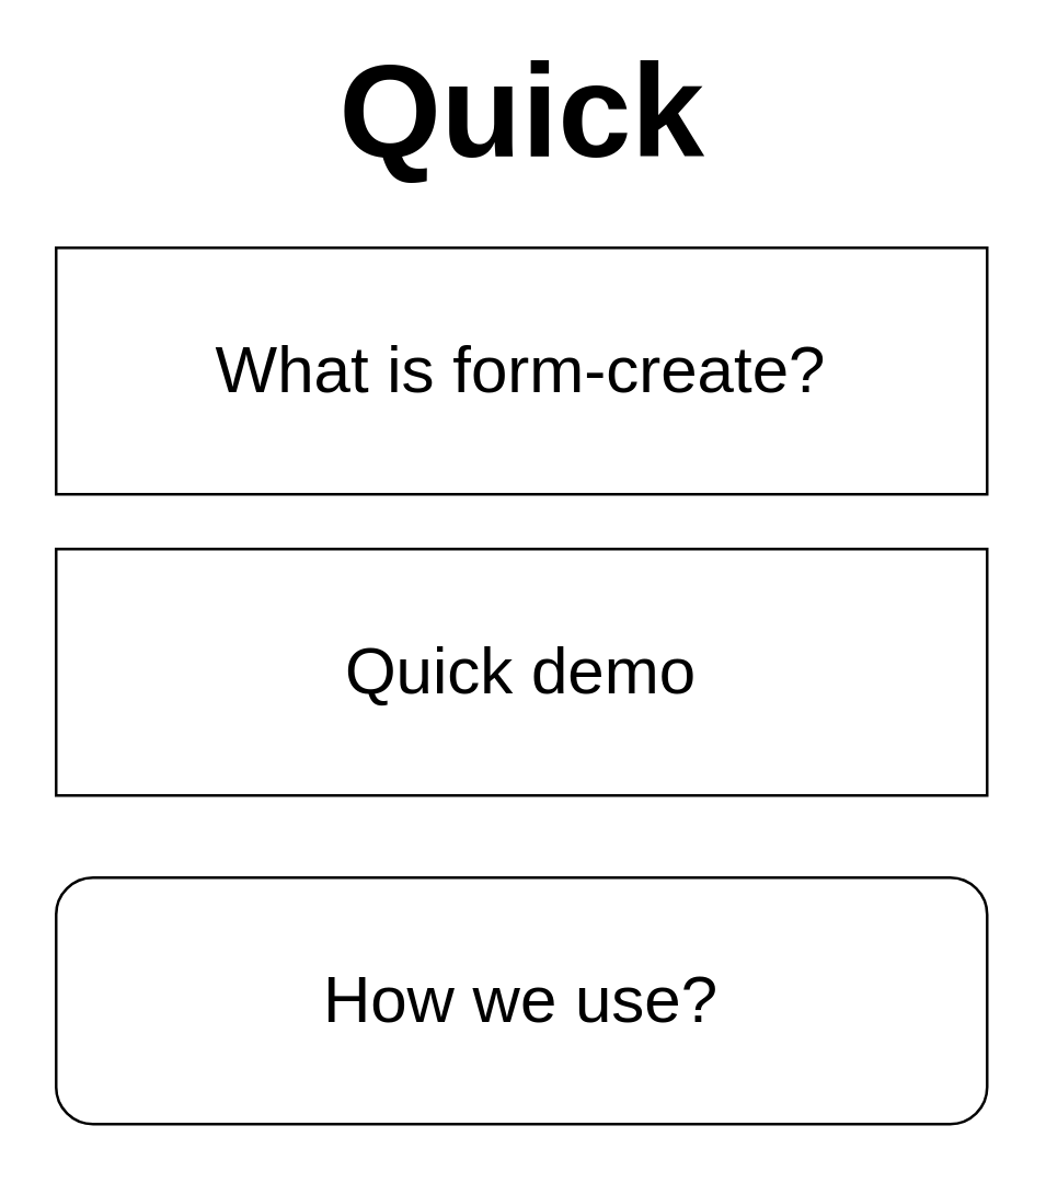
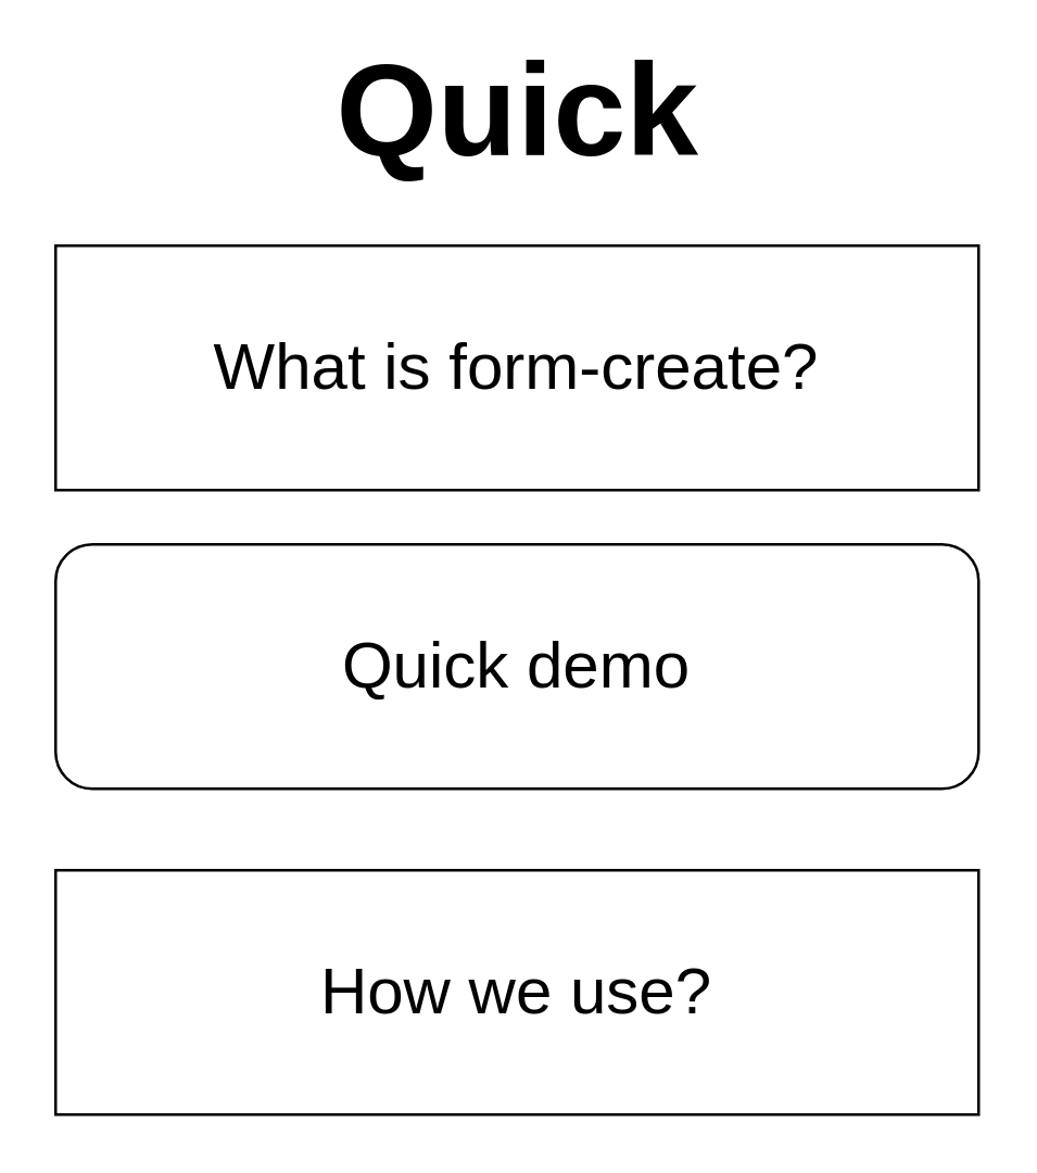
- <mxCell id="3" value="&lt;font style=&quot;font-size: 24px&quot;&gt;Quick demo&lt;/font&gt;" style="rounded=0;whiteSpace=wrap;html=1;flipV=0;flipH=0;" parent="1" vertex="1"><mxGeometry x="20" y="200" width="340" height="90" as="geometry" /></mxCell>
+ <mxCell id="3" value="&lt;font style=&quot;font-size: 24px&quot;&gt;Quick demo&lt;/font&gt;" style="whiteSpace=wrap;html=1;flipV=0;flipH=0;rounded=1;" parent="1" vertex="1"><mxGeometry x="20" y="200" width="340" height="90" as="geometry" /></mxCell>
- <mxCell id="4" value="&lt;font style=&quot;font-size: 24px&quot;&gt;How we use?&lt;/font&gt;" style="whiteSpace=wrap;html=1;flipV=0;flipH=0;rounded=1;" parent="1" vertex="1"><mxGeometry x="20" y="320" width="340" height="90" as="geometry" /></mxCell>
+ <mxCell id="4" value="&lt;font style=&quot;font-size: 24px&quot;&gt;How we use?&lt;/font&gt;" style="rounded=0;whiteSpace=wrap;html=1;flipV=0;flipH=0;" parent="1" vertex="1"><mxGeometry x="20" y="320" width="340" height="90" as="geometry" /></mxCell>
